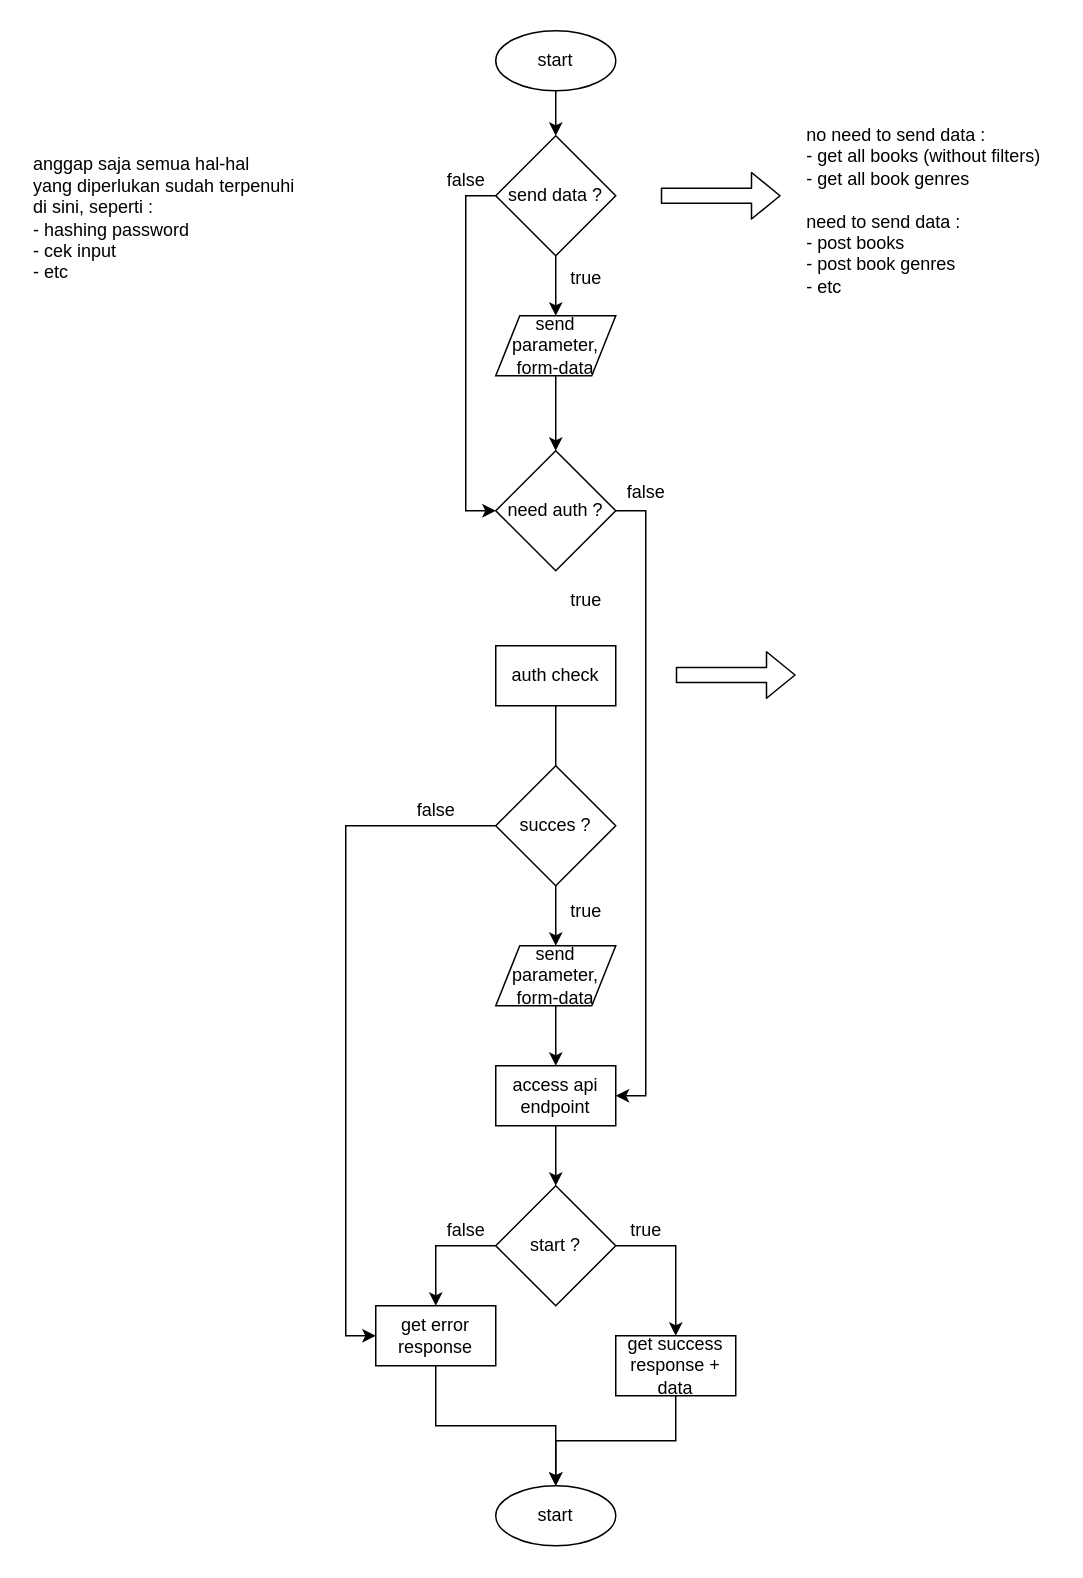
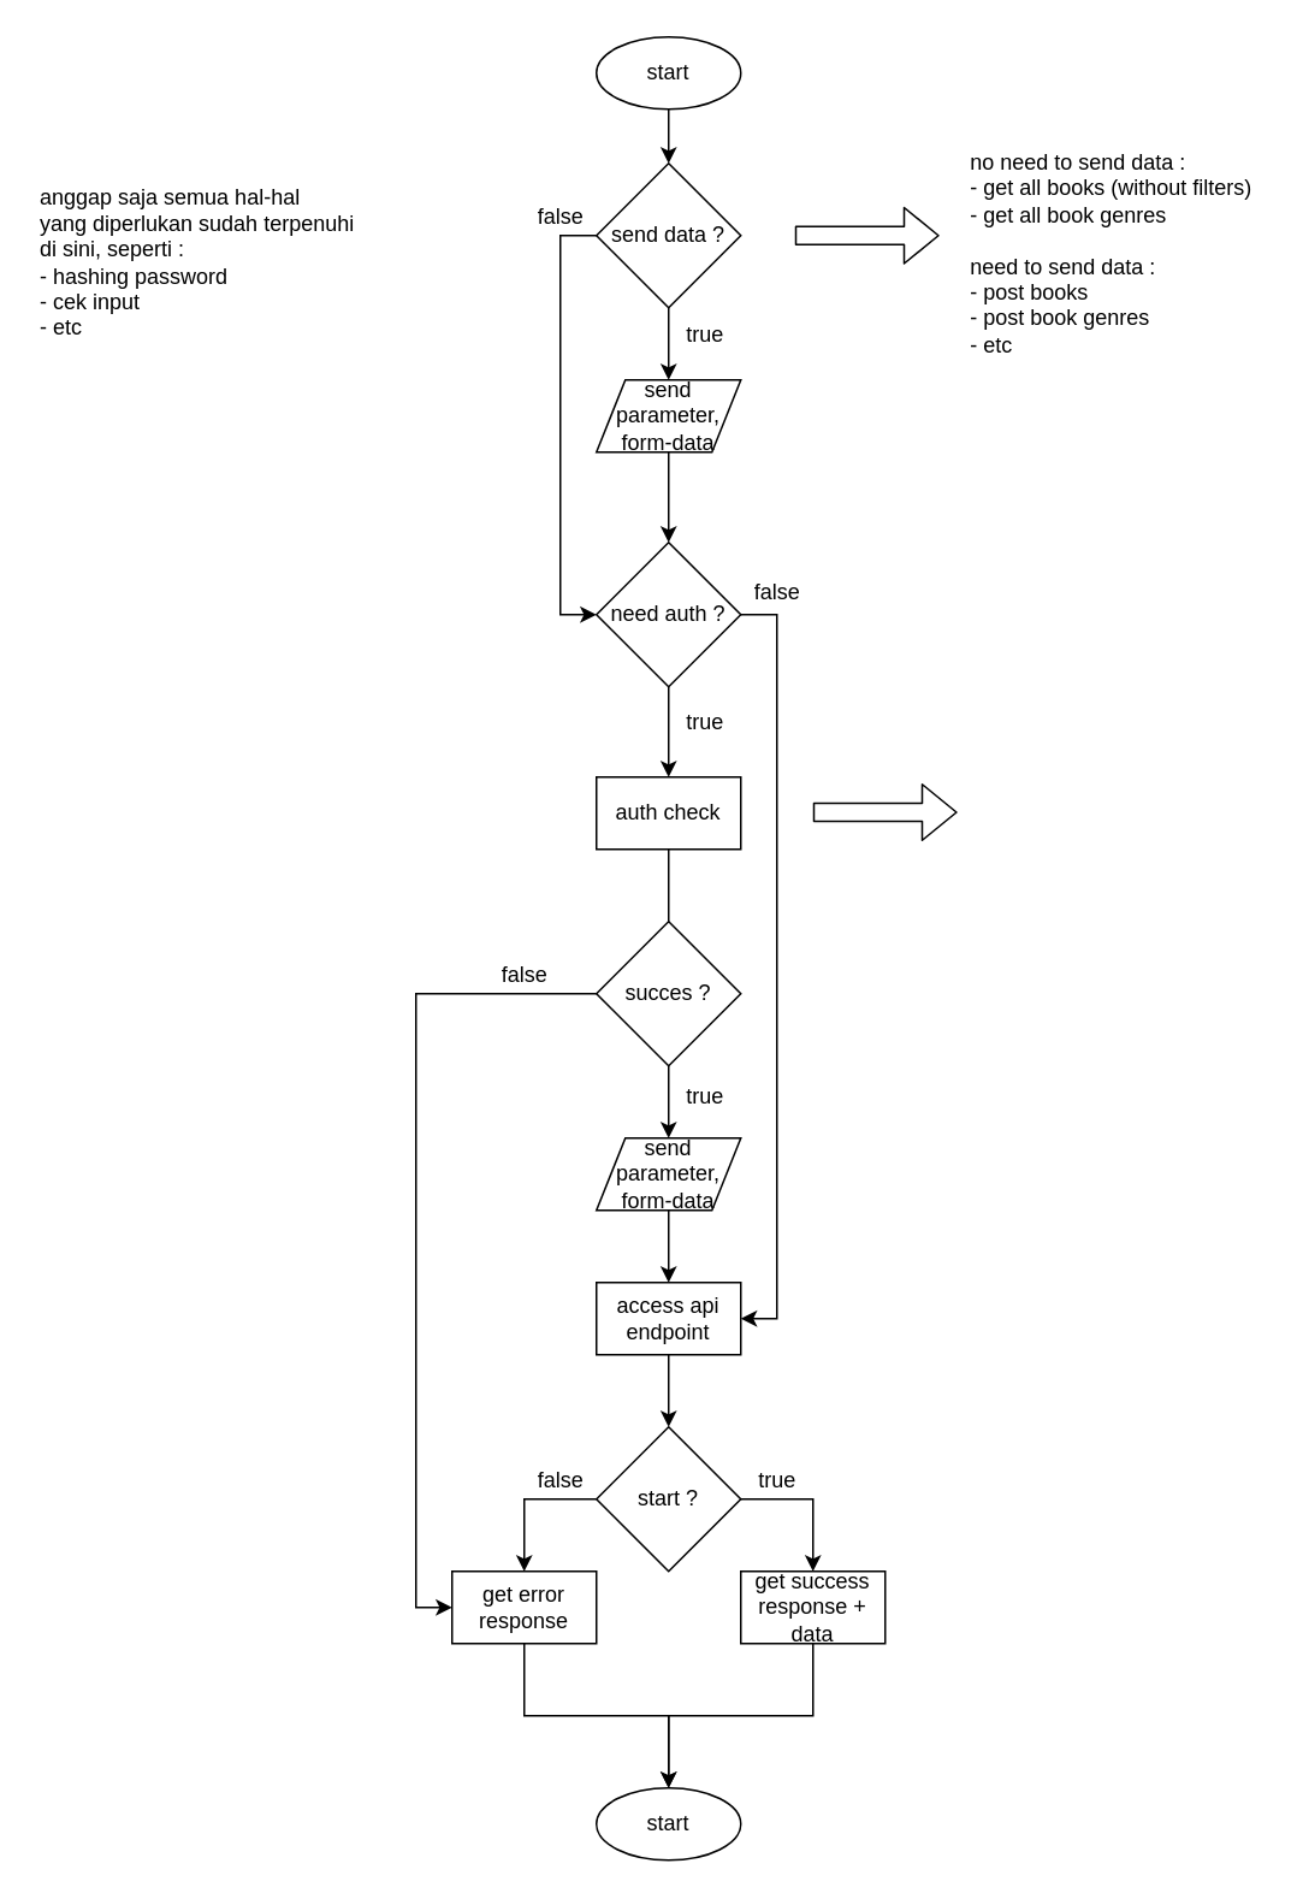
+ <mxCell id="29" style="edgeStyle=orthogonalEdgeStyle;rounded=0;orthogonalLoop=1;jettySize=auto;html=1;entryX=0.5;entryY=0;entryDx=0;entryDy=0;" parent="2" source="31" target="4" edge="1"><mxGeometry relative="1" as="geometry" /></mxCell>
- <mxCell id="15" value="get success response + data" style="rounded=0;whiteSpace=wrap;html=1;" parent="2" vertex="1"><mxGeometry x="160" y="870" width="80" height="40" as="geometry" /></mxCell>
+ <mxCell id="15" value="get success response + data" style="rounded=0;whiteSpace=wrap;html=1;" parent="2" vertex="1"><mxGeometry x="160" y="850" width="80" height="40" as="geometry" /></mxCell>
